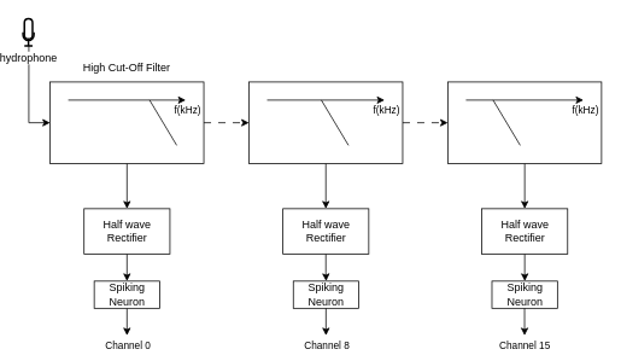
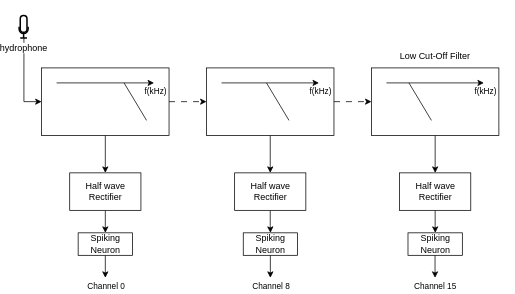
- <mxCell id="21" value="High Cut-Off Filter" style="text;html=1;align=center;verticalAlign=middle;whiteSpace=wrap;rounded=0;" vertex="1" parent="1"><mxGeometry x="85" y="60" width="100" height="30" as="geometry" /></mxCell>
+ <mxCell id="22" value="Low Cut-Off Filter" style="text;html=1;align=center;verticalAlign=middle;whiteSpace=wrap;rounded=0;" vertex="1" parent="1"><mxGeometry x="525" y="60" width="100" height="30" as="geometry" /></mxCell>
